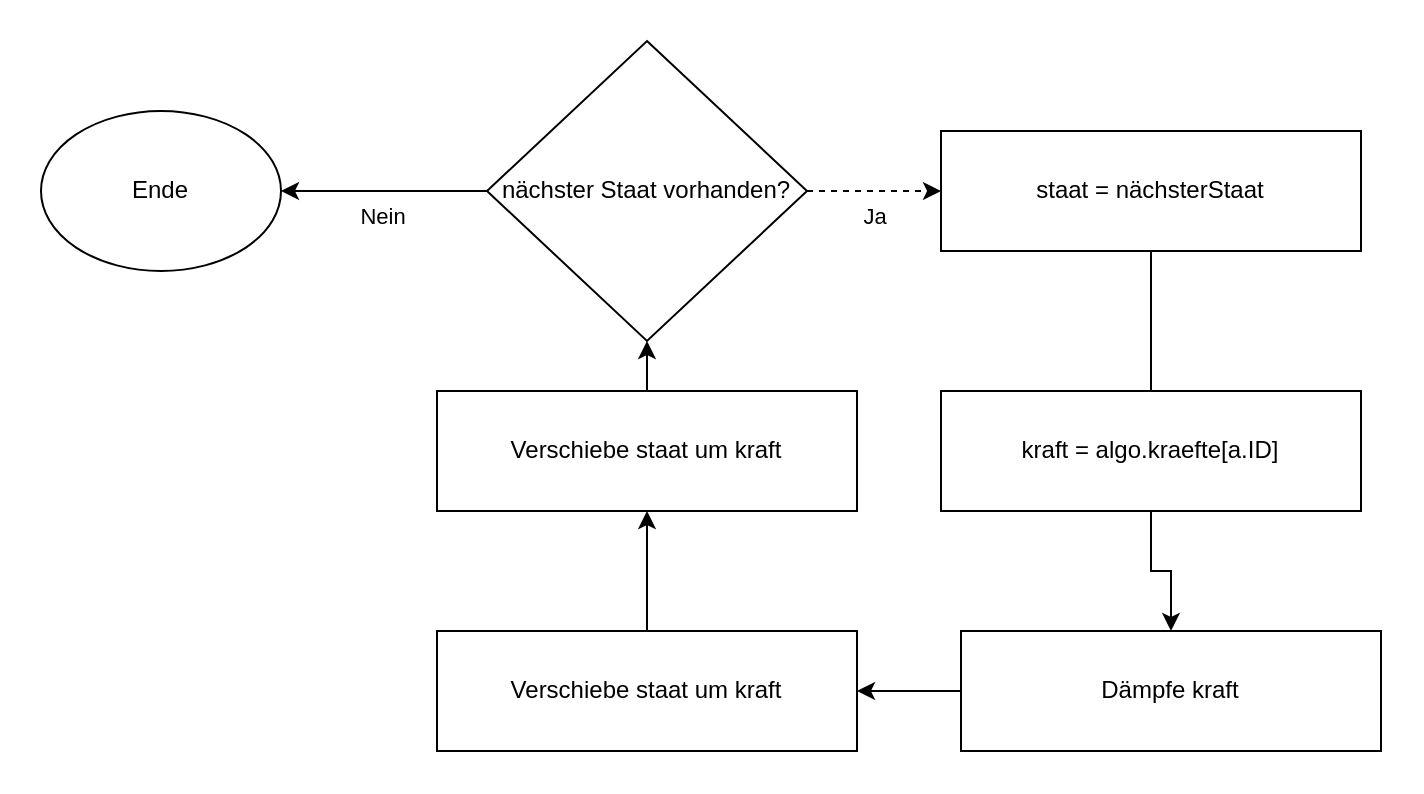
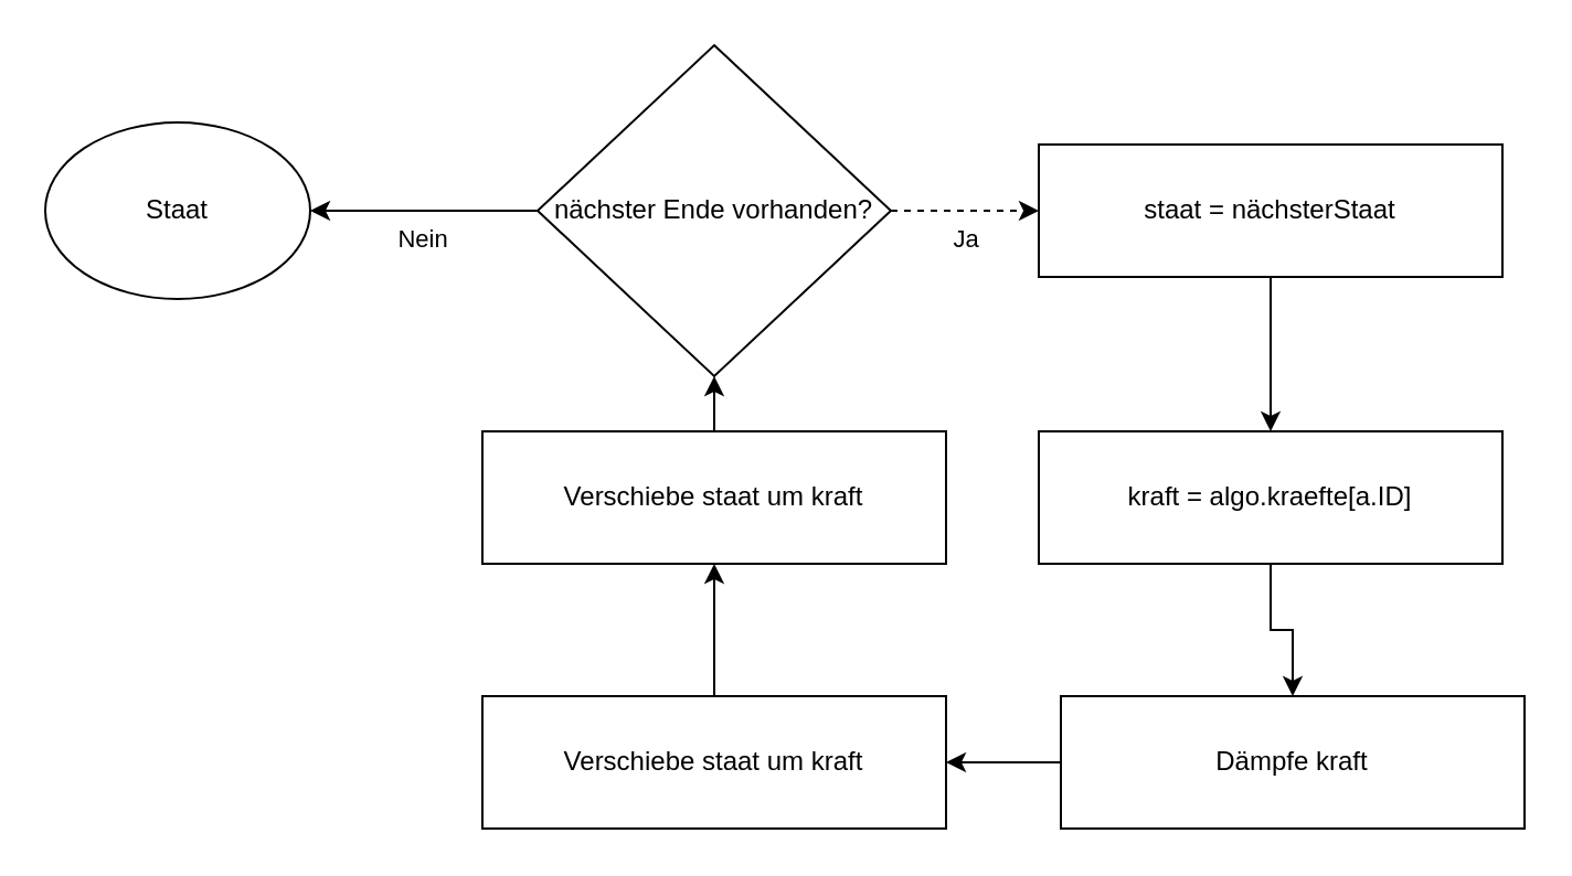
- <mxCell id="15" value="Ende" style="ellipse;whiteSpace=wrap;html=1;" vertex="1" parent="1"><mxGeometry x="20" y="55" width="120" height="80" as="geometry" /></mxCell>
+ <mxCell id="15" value="Staat" style="ellipse;whiteSpace=wrap;html=1;" vertex="1" parent="1"><mxGeometry x="20" y="55" width="120" height="80" as="geometry" /></mxCell>
- <mxCell id="6" value="nächster Staat vorhanden?" style="rhombus;whiteSpace=wrap;html=1;" vertex="1" parent="1"><mxGeometry x="243" y="20" width="160" height="150" as="geometry" /></mxCell>
+ <mxCell id="6" value="nächster Ende vorhanden?" style="rhombus;whiteSpace=wrap;html=1;" vertex="1" parent="1"><mxGeometry x="243" y="20" width="160" height="150" as="geometry" /></mxCell>
- <mxCell id="2" value="" style="edgeStyle=orthogonalEdgeStyle;rounded=0;orthogonalLoop=1;jettySize=auto;html=1;endArrow=none;" edge="1" parent="1" source="3" target="8"><mxGeometry relative="1" as="geometry" /></mxCell>
+ <mxCell id="2" value="" style="edgeStyle=orthogonalEdgeStyle;rounded=0;orthogonalLoop=1;jettySize=auto;html=1;" edge="1" parent="1" source="3" target="8"><mxGeometry relative="1" as="geometry" /></mxCell>
